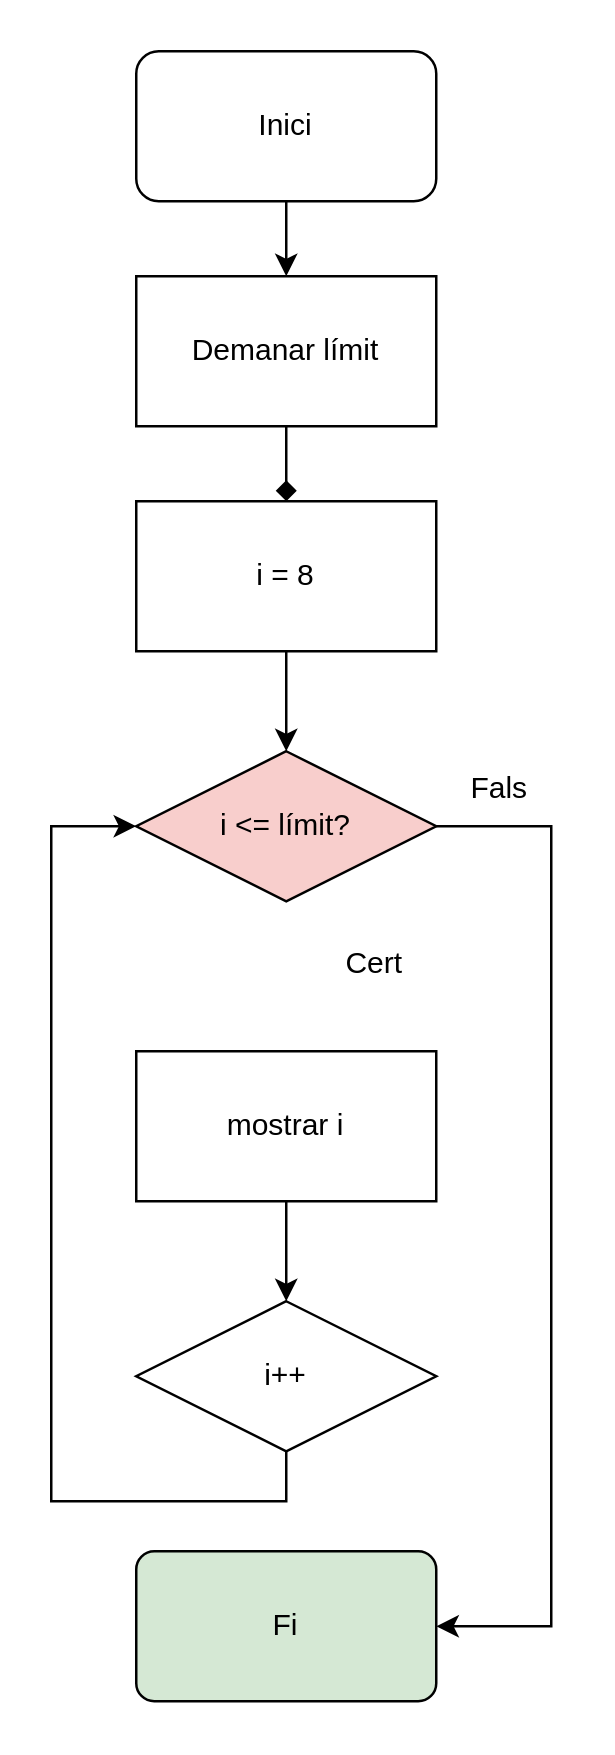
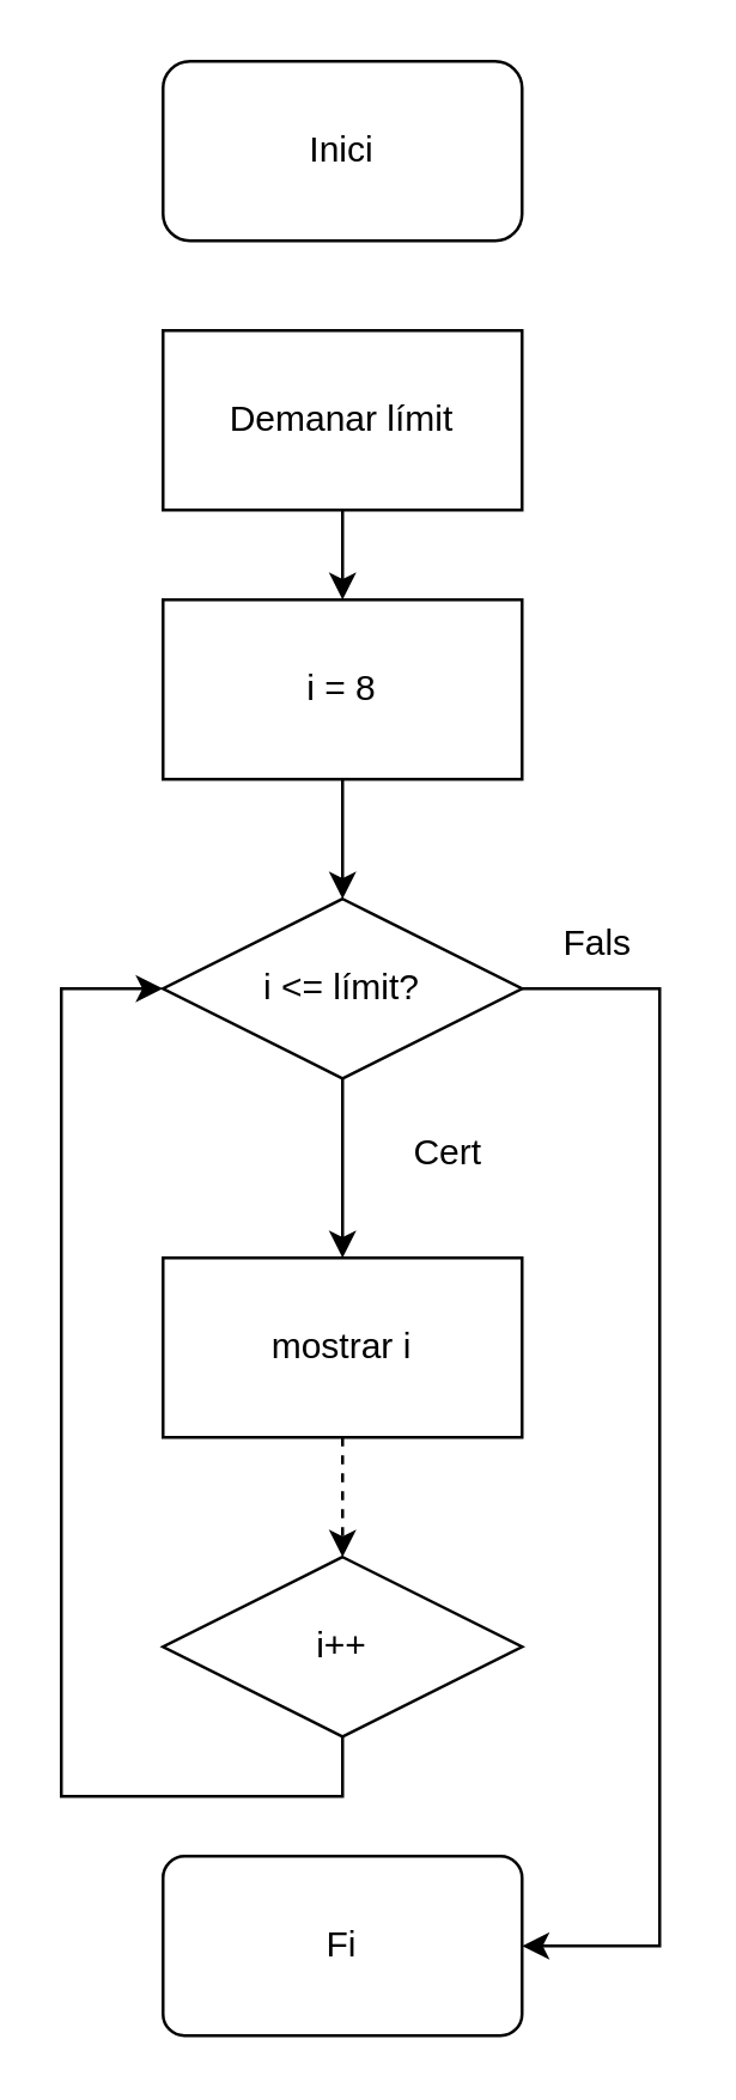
- <mxCell id="2" style="edgeStyle=orthogonalEdgeStyle;rounded=0;orthogonalLoop=1;jettySize=auto;html=1;entryX=0.5;entryY=0;entryDx=0;entryDy=0;" parent="1" source="3" target="5" edge="1"><mxGeometry relative="1" as="geometry" /></mxCell>
- <mxCell id="4" style="edgeStyle=orthogonalEdgeStyle;rounded=0;orthogonalLoop=1;jettySize=auto;html=1;entryX=0.5;entryY=0;entryDx=0;entryDy=0;endArrow=diamond;" parent="1" source="5" target="17" edge="1"><mxGeometry relative="1" as="geometry"><mxPoint x="114" y="200" as="targetPoint" /></mxGeometry></mxCell>
+ <mxCell id="4" style="edgeStyle=orthogonalEdgeStyle;rounded=0;orthogonalLoop=1;jettySize=auto;html=1;entryX=0.5;entryY=0;entryDx=0;entryDy=0;" parent="1" source="5" target="17" edge="1"><mxGeometry relative="1" as="geometry"><mxPoint x="114" y="200" as="targetPoint" /></mxGeometry></mxCell>
- <mxCell id="11" value="i &amp;lt;= límit?" style="rhombus;whiteSpace=wrap;html=1;fillColor=#f8cecc;" vertex="1" parent="1"><mxGeometry x="54" y="300" width="120" height="60" as="geometry" /></mxCell>
+ <mxCell id="11" value="i &amp;lt;= límit?" style="rhombus;whiteSpace=wrap;html=1;" vertex="1" parent="1"><mxGeometry x="54" y="300" width="120" height="60" as="geometry" /></mxCell>
+ <mxCell id="9" style="edgeStyle=orthogonalEdgeStyle;rounded=0;orthogonalLoop=1;jettySize=auto;html=1;entryX=0.5;entryY=0;entryDx=0;entryDy=0;" edge="1" parent="1" source="11" target="13"><mxGeometry relative="1" as="geometry" /></mxCell>
- <mxCell id="12" style="edgeStyle=orthogonalEdgeStyle;rounded=0;orthogonalLoop=1;jettySize=auto;html=1;entryX=0.5;entryY=0;entryDx=0;entryDy=0;" edge="1" parent="1" source="13" target="15"><mxGeometry relative="1" as="geometry" /></mxCell>
+ <mxCell id="12" style="edgeStyle=orthogonalEdgeStyle;rounded=0;orthogonalLoop=1;jettySize=auto;html=1;entryX=0.5;entryY=0;entryDx=0;entryDy=0;dashed=1;" edge="1" parent="1" source="13" target="15"><mxGeometry relative="1" as="geometry" /></mxCell>
- <mxCell id="6" value="Fi" style="whiteSpace=wrap;html=1;rounded=1;arcSize=12;fillColor=#d5e8d4;" vertex="1" parent="1"><mxGeometry x="54" y="620" width="120" height="60" as="geometry" /></mxCell>
+ <mxCell id="6" value="Fi" style="whiteSpace=wrap;html=1;rounded=1;arcSize=12;" vertex="1" parent="1"><mxGeometry x="54" y="620" width="120" height="60" as="geometry" /></mxCell>
